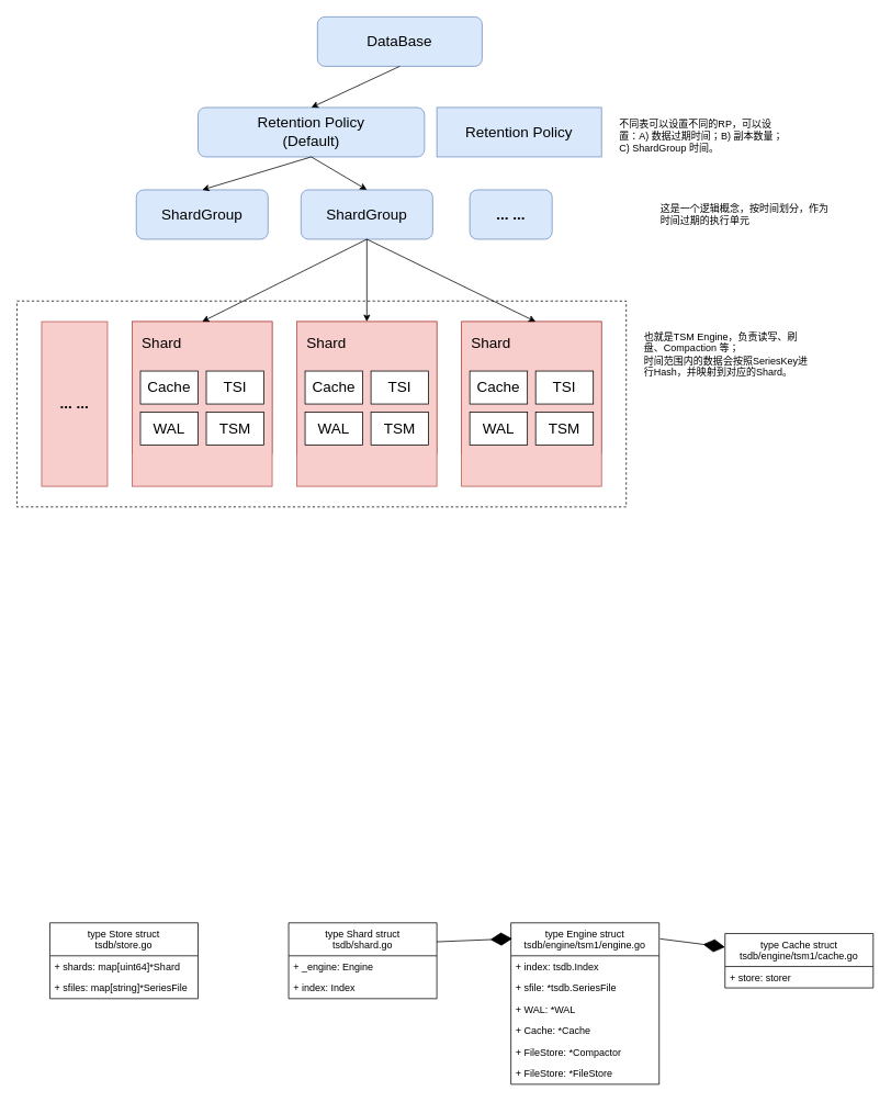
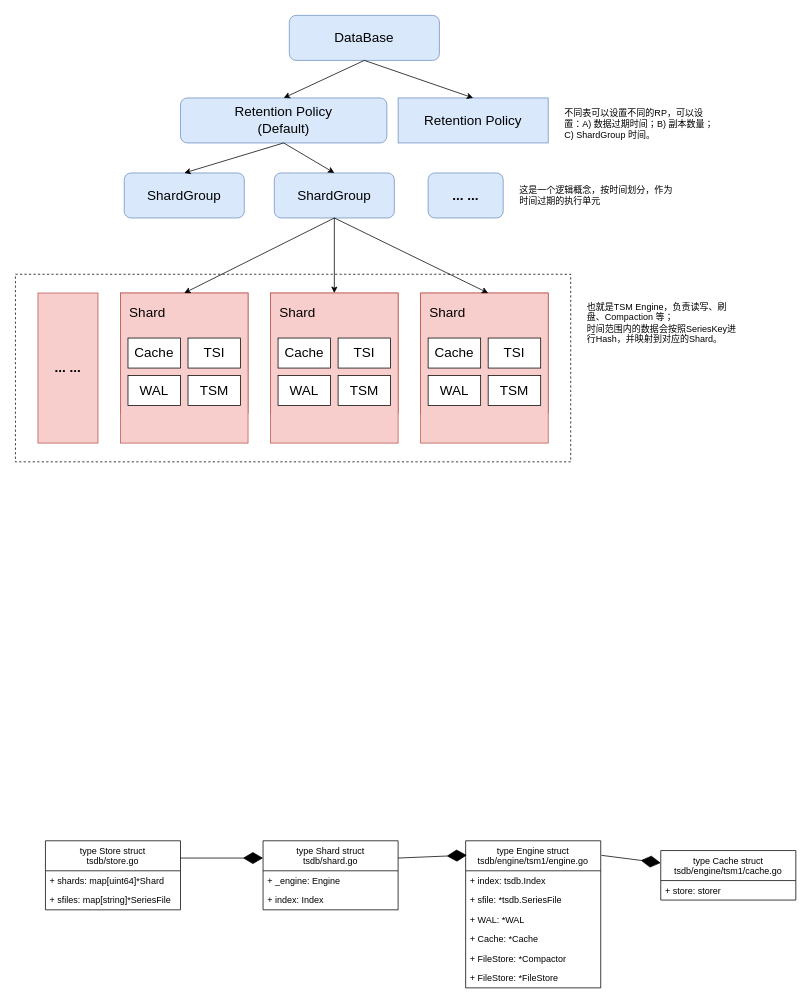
+ <mxCell id="56" value="" style="endArrow=classic;html=1;entryX=0.5;entryY=0;entryDx=0;entryDy=0;exitX=0.5;exitY=1;exitDx=0;exitDy=0;" parent="1" source="51" target="52" edge="1"><mxGeometry width="50" height="50" relative="1" as="geometry"><mxPoint x="460" y="90" as="sourcePoint" /><mxPoint x="350" y="140" as="targetPoint" /></mxGeometry></mxCell>
- <mxCell id="30" value="这是一个逻辑概念，按时间划分，作为时间过期的执行单元" style="text;html=1;strokeColor=none;fillColor=none;align=left;verticalAlign=middle;whiteSpace=wrap;rounded=0;" parent="1" vertex="1"><mxGeometry x="800" y="240" width="210" height="40" as="geometry" /></mxCell>
+ <mxCell id="30" value="这是一个逻辑概念，按时间划分，作为时间过期的执行单元" style="text;html=1;strokeColor=none;fillColor=none;align=left;verticalAlign=middle;whiteSpace=wrap;rounded=0;" parent="1" vertex="1"><mxGeometry x="690" y="240" width="210" height="40" as="geometry" /></mxCell>
+ <mxCell id="37" value="" style="endArrow=diamondThin;endFill=1;endSize=24;html=1;exitX=1;exitY=0.25;exitDx=0;exitDy=0;entryX=0;entryY=0.25;entryDx=0;entryDy=0;" parent="1" source="31" target="34" edge="1"><mxGeometry width="160" relative="1" as="geometry"><mxPoint x="300" y="1220" as="sourcePoint" /><mxPoint x="460" y="1220" as="targetPoint" /></mxGeometry></mxCell>
